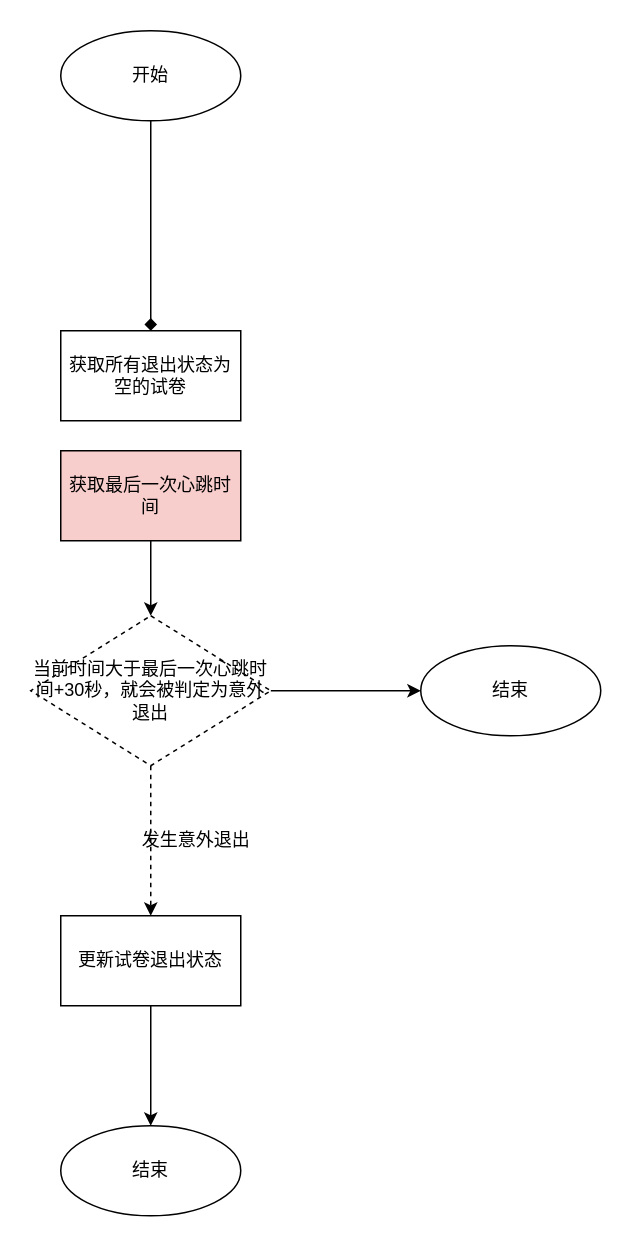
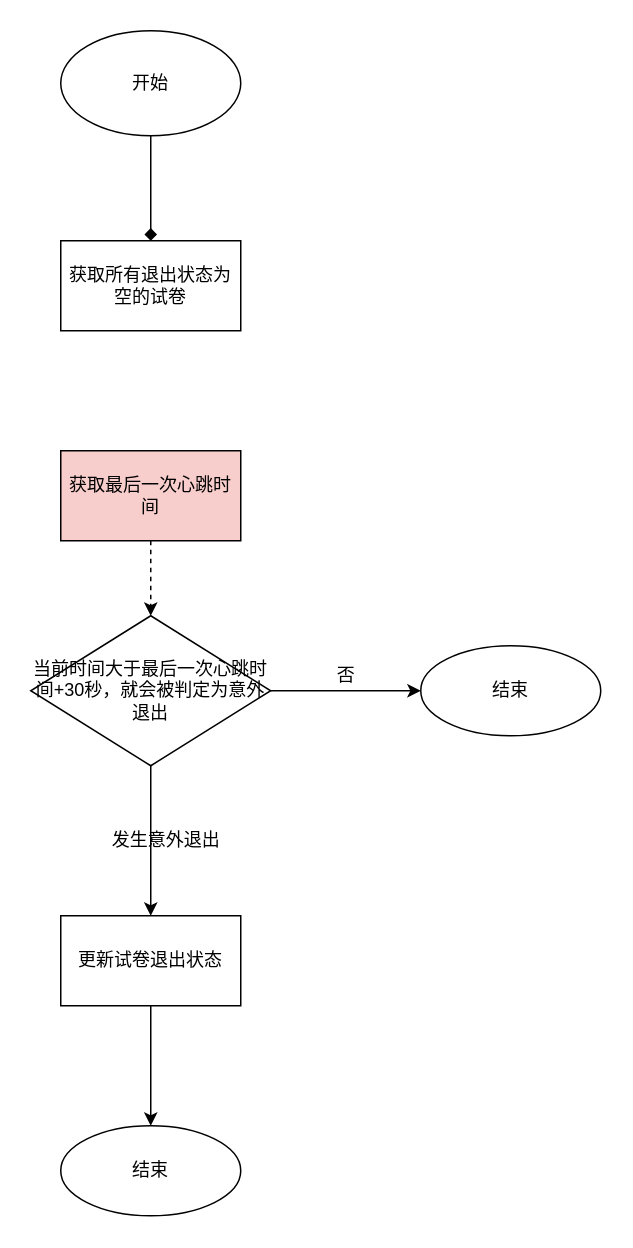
- <mxCell id="3" value="开始" style="ellipse;whiteSpace=wrap;html=1;" vertex="1" parent="1"><mxGeometry x="40" y="20" width="120" height="60" as="geometry" /></mxCell>
+ <mxCell id="3" value="开始" style="ellipse;whiteSpace=wrap;html=1;" vertex="1" parent="1"><mxGeometry x="40" y="20" width="120" height="70" as="geometry" /></mxCell>
- <mxCell id="4" value="获取所有退出状态为空的试卷" style="whiteSpace=wrap;html=1;" vertex="1" parent="1"><mxGeometry x="40" y="220" width="120" height="60" as="geometry" /></mxCell>
+ <mxCell id="4" value="获取所有退出状态为空的试卷" style="whiteSpace=wrap;html=1;" vertex="1" parent="1"><mxGeometry x="40" y="160" width="120" height="60" as="geometry" /></mxCell>
- <mxCell id="5" value="" style="edgeStyle=orthogonalEdgeStyle;rounded=0;orthogonalLoop=1;jettySize=auto;html=1;" edge="1" parent="1" source="6" target="9"><mxGeometry relative="1" as="geometry" /></mxCell>
+ <mxCell id="5" value="" style="edgeStyle=orthogonalEdgeStyle;rounded=0;orthogonalLoop=1;jettySize=auto;html=1;dashed=1;" edge="1" parent="1" source="6" target="9"><mxGeometry relative="1" as="geometry" /></mxCell>
+ <mxCell id="11" value="否" style="text;html=1;align=center;verticalAlign=middle;resizable=0;points=[];autosize=1;strokeColor=none;fillColor=none;" vertex="1" parent="1"><mxGeometry x="210" y="435" width="40" height="30" as="geometry" /></mxCell>
- <mxCell id="9" value="当前时间大于最后一次心跳时间+30秒，就会被判定为意外退出" style="rhombus;whiteSpace=wrap;html=1;dashed=1;" vertex="1" parent="1"><mxGeometry x="20" y="410" width="160" height="100" as="geometry" /></mxCell>
+ <mxCell id="9" value="当前时间大于最后一次心跳时间+30秒，就会被判定为意外退出" style="rhombus;whiteSpace=wrap;html=1;" vertex="1" parent="1"><mxGeometry x="20" y="410" width="160" height="100" as="geometry" /></mxCell>
- <mxCell id="8" value="" style="edgeStyle=orthogonalEdgeStyle;rounded=0;orthogonalLoop=1;jettySize=auto;html=1;dashed=1;" edge="1" parent="1" source="9" target="13"><mxGeometry relative="1" as="geometry" /></mxCell>
+ <mxCell id="8" value="" style="edgeStyle=orthogonalEdgeStyle;rounded=0;orthogonalLoop=1;jettySize=auto;html=1;" edge="1" parent="1" source="9" target="13"><mxGeometry relative="1" as="geometry" /></mxCell>
- <mxCell id="14" value="发生意外退出" style="text;html=1;align=center;verticalAlign=middle;resizable=0;points=[];autosize=1;strokeColor=none;fillColor=none;" vertex="1" parent="1"><mxGeometry x="80" y="545" width="100" height="30" as="geometry" /></mxCell>
+ <mxCell id="14" value="发生意外退出" style="text;html=1;align=center;verticalAlign=middle;resizable=0;points=[];autosize=1;strokeColor=none;fillColor=none;" vertex="1" parent="1"><mxGeometry x="60" y="545" width="100" height="30" as="geometry" /></mxCell>
